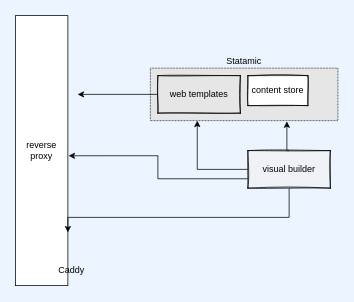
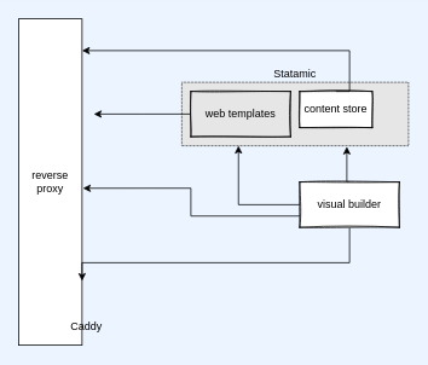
+ <mxCell id="6" style="edgeStyle=orthogonalEdgeStyle;rounded=0;orthogonalLoop=1;jettySize=auto;html=1;exitX=0.5;exitY=0;exitDx=0;exitDy=0;" edge="1" parent="1" source="7" target="3"><mxGeometry relative="1" as="geometry"><mxPoint x="132" y="55" as="targetPoint" /><Array as="points"><mxPoint x="385" y="55" /></Array></mxGeometry></mxCell>
- <mxCell id="13" value="visual builder" style="rounded=0;whiteSpace=wrap;html=1;sketch=1;fillColor=#ffe6cc;" vertex="1" parent="1"><mxGeometry x="330" y="200" width="110" height="50" as="geometry" /></mxCell>
+ <mxCell id="13" value="visual builder" style="rounded=0;whiteSpace=wrap;html=1;sketch=1;" vertex="1" parent="1"><mxGeometry x="330" y="200" width="110" height="50" as="geometry" /></mxCell>
